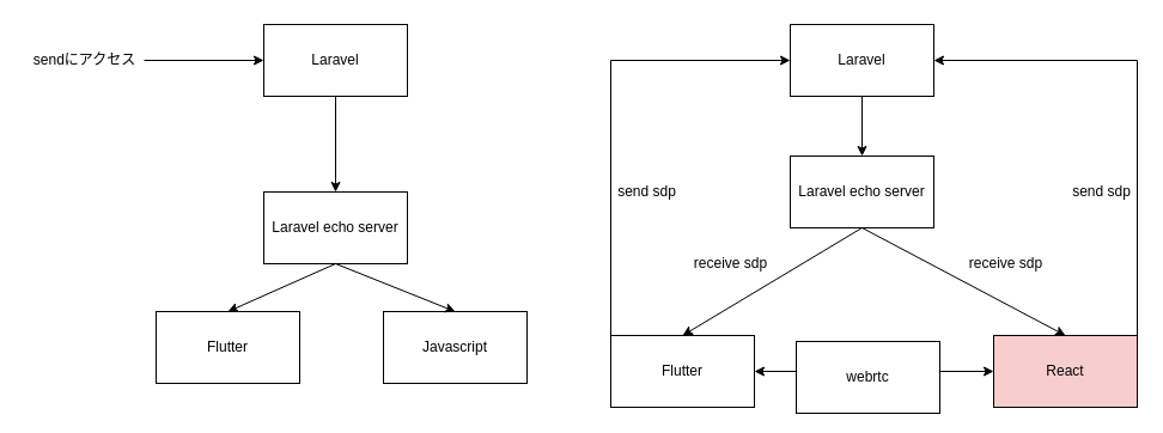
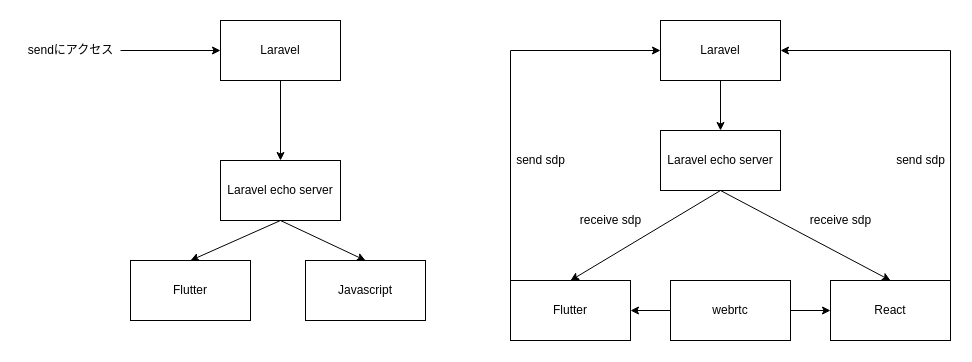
- <mxCell id="4" value="Javascript" style="rounded=0;whiteSpace=wrap;html=1;" vertex="1" parent="1"><mxGeometry x="320" y="260" width="120" height="60" as="geometry" /></mxCell>
+ <mxCell id="4" value="Javascript" style="rounded=0;whiteSpace=wrap;html=1;" vertex="1" parent="1"><mxGeometry x="305" y="260" width="120" height="60" as="geometry" /></mxCell>
- <mxCell id="13" value="React" style="rounded=0;whiteSpace=wrap;html=1;fillColor=#f8cecc;" vertex="1" parent="1"><mxGeometry x="830" y="280" width="120" height="60" as="geometry" /></mxCell>
+ <mxCell id="13" value="React" style="rounded=0;whiteSpace=wrap;html=1;" vertex="1" parent="1"><mxGeometry x="830" y="280" width="120" height="60" as="geometry" /></mxCell>
- <mxCell id="17" value="webrtc" style="rounded=0;whiteSpace=wrap;html=1;" vertex="1" parent="1"><mxGeometry x="665" y="285" width="120" height="60" as="geometry" /></mxCell>
+ <mxCell id="17" value="webrtc" style="rounded=0;whiteSpace=wrap;html=1;" vertex="1" parent="1"><mxGeometry x="670" y="280" width="120" height="60" as="geometry" /></mxCell>
